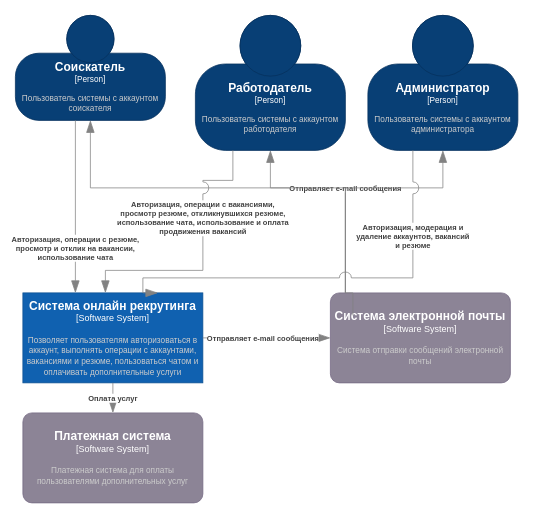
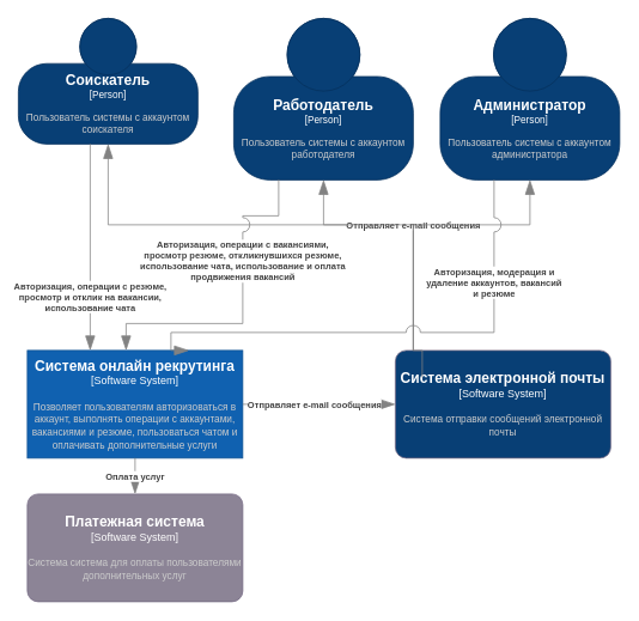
- <mxCell id="6" value="&lt;font style=&quot;font-size: 16px&quot;&gt;&lt;b&gt;Система электронной почты&lt;/b&gt;&lt;/font&gt;&lt;div&gt;[Software System]&lt;/div&gt;&lt;br&gt;&lt;div&gt;&lt;font style=&quot;font-size: 11px&quot;&gt;&lt;font color=&quot;#cccccc&quot;&gt;Система отправки сообщений электронной почты&lt;/font&gt;&lt;/div&gt;" style="rounded=1;whiteSpace=wrap;html=1;labelBackgroundColor=none;fillColor=#8C8496;fontColor=#ffffff;align=center;arcSize=10;strokeColor=#736782;metaEdit=1;resizable=0;points=[[0.25,0,0],[0.5,0,0],[0.75,0,0],[1,0.25,0],[1,0.5,0],[1,0.75,0],[0.75,1,0],[0.5,1,0],[0.25,1,0],[0,0.75,0],[0,0.5,0],[0,0.25,0]];" vertex="1" parent="1"><mxGeometry x="440" y="390" width="240" height="120" as="geometry" /></mxCell>
+ <mxCell id="6" value="&lt;font style=&quot;font-size: 16px&quot;&gt;&lt;b&gt;Система электронной почты&lt;/b&gt;&lt;/font&gt;&lt;div&gt;[Software System]&lt;/div&gt;&lt;br&gt;&lt;div&gt;&lt;font style=&quot;font-size: 11px&quot;&gt;&lt;font color=&quot;#cccccc&quot;&gt;Система отправки сообщений электронной почты&lt;/font&gt;&lt;/div&gt;" style="rounded=1;whiteSpace=wrap;html=1;labelBackgroundColor=none;fillColor=#083f75;fontColor=#ffffff;align=center;arcSize=10;strokeColor=#736782;metaEdit=1;resizable=0;points=[[0.25,0,0],[0.5,0,0],[0.75,0,0],[1,0.25,0],[1,0.5,0],[1,0.75,0],[0.75,1,0],[0.5,1,0],[0.25,1,0],[0,0.75,0],[0,0.5,0],[0,0.25,0]];" vertex="1" parent="1"><mxGeometry x="440" y="390" width="240" height="120" as="geometry" /></mxCell>
- <mxCell id="14" value="&lt;font style=&quot;font-size: 16px&quot;&gt;&lt;b&gt;Платежная система&lt;/b&gt;&lt;/font&gt;&lt;div&gt;[Software System]&lt;/div&gt;&lt;br&gt;&lt;div&gt;&lt;font style=&quot;font-size: 11px&quot;&gt;&lt;font color=&quot;#cccccc&quot;&gt;Платежная система для оплаты пользователями дополнительных услуг&lt;/font&gt;&lt;/div&gt;" style="rounded=1;whiteSpace=wrap;html=1;labelBackgroundColor=none;fillColor=#8C8496;fontColor=#ffffff;align=center;arcSize=10;strokeColor=#736782;metaEdit=1;resizable=0;points=[[0.25,0,0],[0.5,0,0],[0.75,0,0],[1,0.25,0],[1,0.5,0],[1,0.75,0],[0.75,1,0],[0.5,1,0],[0.25,1,0],[0,0.75,0],[0,0.5,0],[0,0.25,0]];" vertex="1" parent="1"><mxGeometry x="30" y="550" width="240" height="120" as="geometry" /></mxCell>
+ <mxCell id="14" value="&lt;font style=&quot;font-size: 16px&quot;&gt;&lt;b&gt;Платежная система&lt;/b&gt;&lt;/font&gt;&lt;div&gt;[Software System]&lt;/div&gt;&lt;br&gt;&lt;div&gt;&lt;font style=&quot;font-size: 11px&quot;&gt;&lt;font color=&quot;#cccccc&quot;&gt;Система система для оплаты пользователями дополнительных услуг&lt;/font&gt;&lt;/div&gt;" style="rounded=1;whiteSpace=wrap;html=1;labelBackgroundColor=none;fillColor=#8C8496;fontColor=#ffffff;align=center;arcSize=10;strokeColor=#736782;metaEdit=1;resizable=0;points=[[0.25,0,0],[0.5,0,0],[0.75,0,0],[1,0.25,0],[1,0.5,0],[1,0.75,0],[0.75,1,0],[0.5,1,0],[0.25,1,0],[0,0.75,0],[0,0.5,0],[0,0.25,0]];" vertex="1" parent="1"><mxGeometry x="30" y="550" width="240" height="120" as="geometry" /></mxCell>
